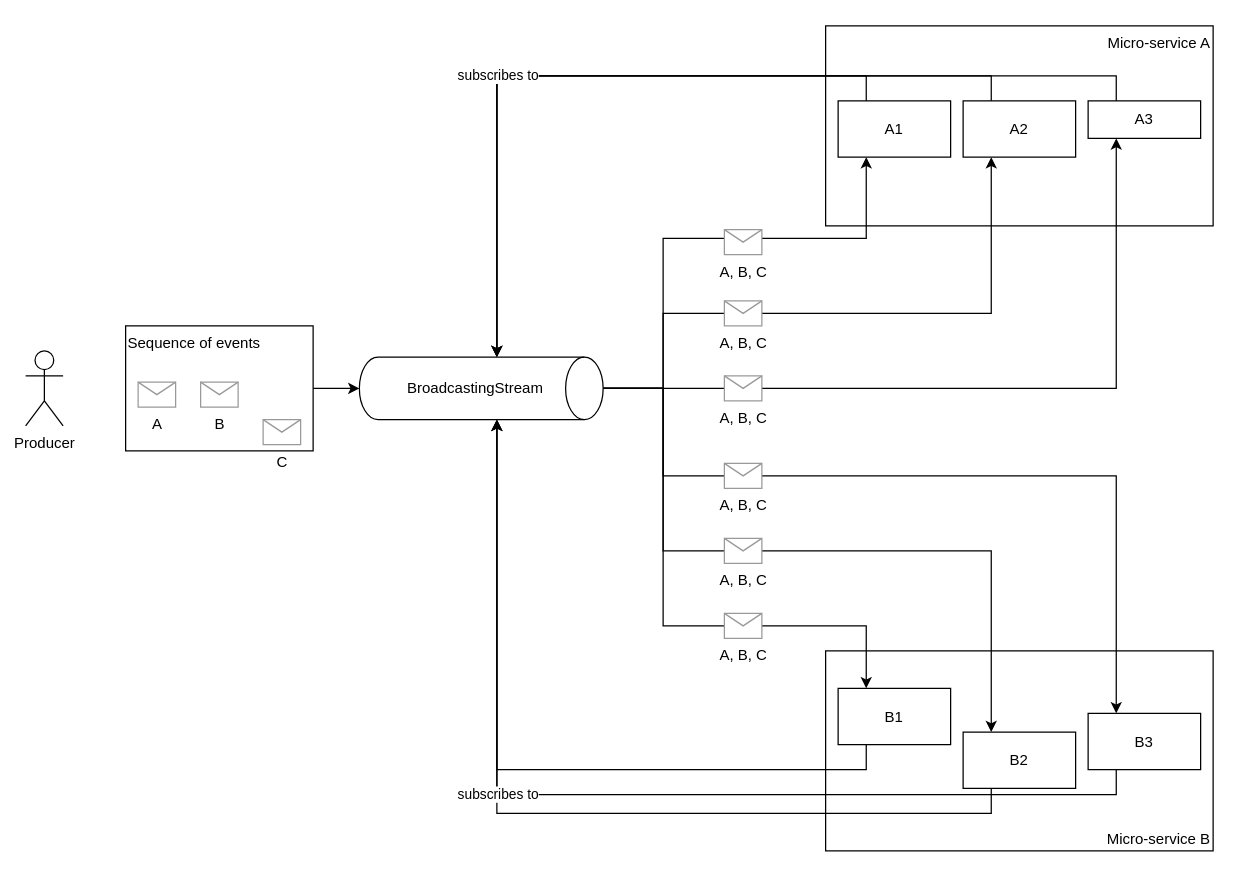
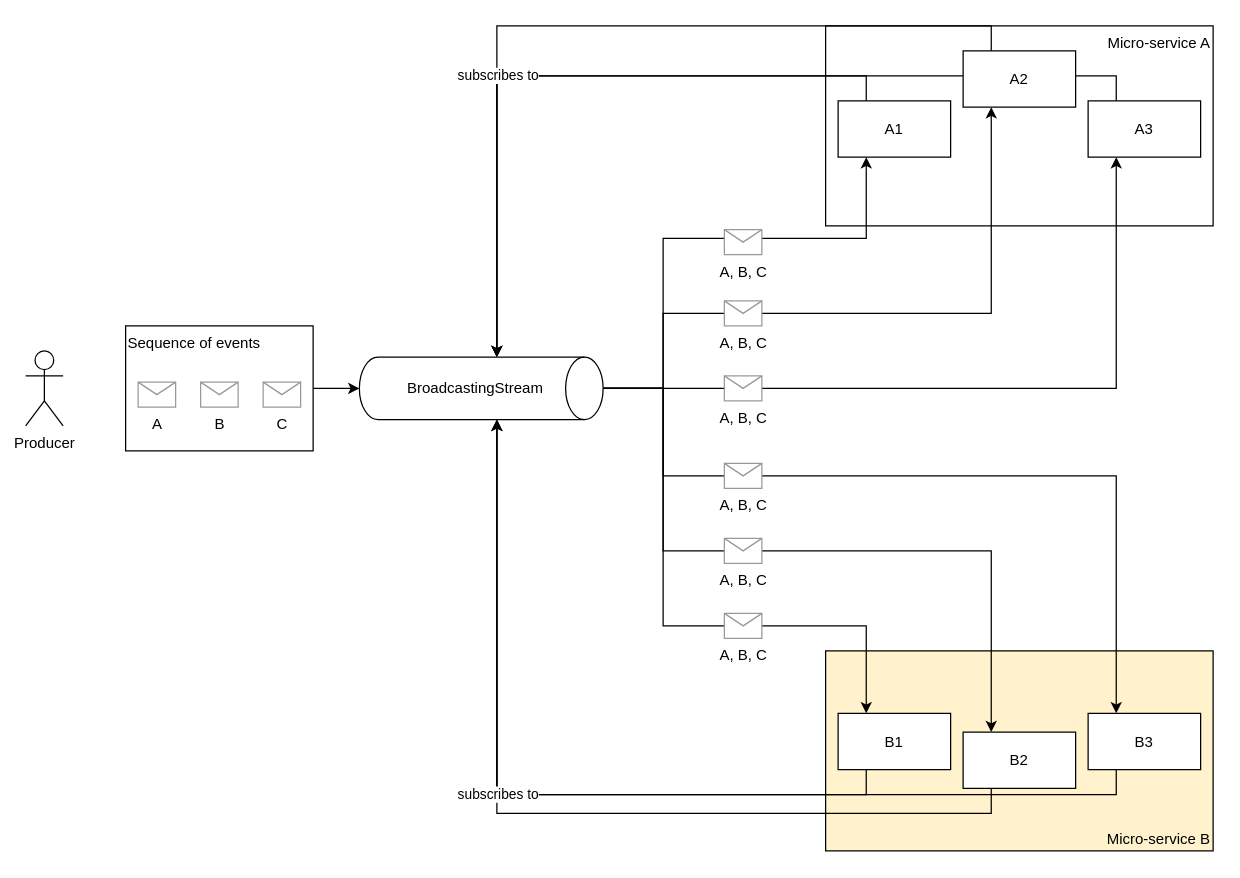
- <mxCell id="31" value="A3" style="rounded=0;whiteSpace=wrap;html=1;align=center;" vertex="1" parent="1"><mxGeometry x="870" y="80" width="90" height="30" as="geometry" /></mxCell>
+ <mxCell id="31" value="A3" style="rounded=0;whiteSpace=wrap;html=1;align=center;" vertex="1" parent="1"><mxGeometry x="870" y="80" width="90" height="45" as="geometry" /></mxCell>
- <mxCell id="30" value="A2" style="rounded=0;whiteSpace=wrap;html=1;align=center;" vertex="1" parent="1"><mxGeometry x="770" y="80" width="90" height="45" as="geometry" /></mxCell>
+ <mxCell id="30" value="A2" style="rounded=0;whiteSpace=wrap;html=1;align=center;" vertex="1" parent="1"><mxGeometry x="770" y="40" width="90" height="45" as="geometry" /></mxCell>
- <mxCell id="6" value="C" style="verticalLabelPosition=bottom;shadow=0;dashed=0;align=center;html=1;verticalAlign=top;strokeWidth=1;shape=mxgraph.mockup.misc.mail2;strokeColor=#999999;" vertex="1" parent="1"><mxGeometry x="210" y="335" width="30" height="20" as="geometry" /></mxCell>
+ <mxCell id="6" value="C" style="verticalLabelPosition=bottom;shadow=0;dashed=0;align=center;html=1;verticalAlign=top;strokeWidth=1;shape=mxgraph.mockup.misc.mail2;strokeColor=#999999;" vertex="1" parent="1"><mxGeometry x="210" y="305" width="30" height="20" as="geometry" /></mxCell>
- <mxCell id="15" value="B1" style="rounded=0;whiteSpace=wrap;html=1;align=center;" vertex="1" parent="1"><mxGeometry x="670" y="550" width="90" height="45" as="geometry" /></mxCell>
+ <mxCell id="15" value="B1" style="rounded=0;whiteSpace=wrap;html=1;align=center;" vertex="1" parent="1"><mxGeometry x="670" y="570" width="90" height="45" as="geometry" /></mxCell>
- <mxCell id="13" value="Micro-service B" style="rounded=0;whiteSpace=wrap;html=1;align=right;verticalAlign=bottom;" vertex="1" parent="1"><mxGeometry x="660" y="520" width="310" height="160" as="geometry" /></mxCell>
+ <mxCell id="13" value="Micro-service B" style="rounded=0;whiteSpace=wrap;html=1;align=right;verticalAlign=bottom;fillColor=#fff2cc;" vertex="1" parent="1"><mxGeometry x="660" y="520" width="310" height="160" as="geometry" /></mxCell>
